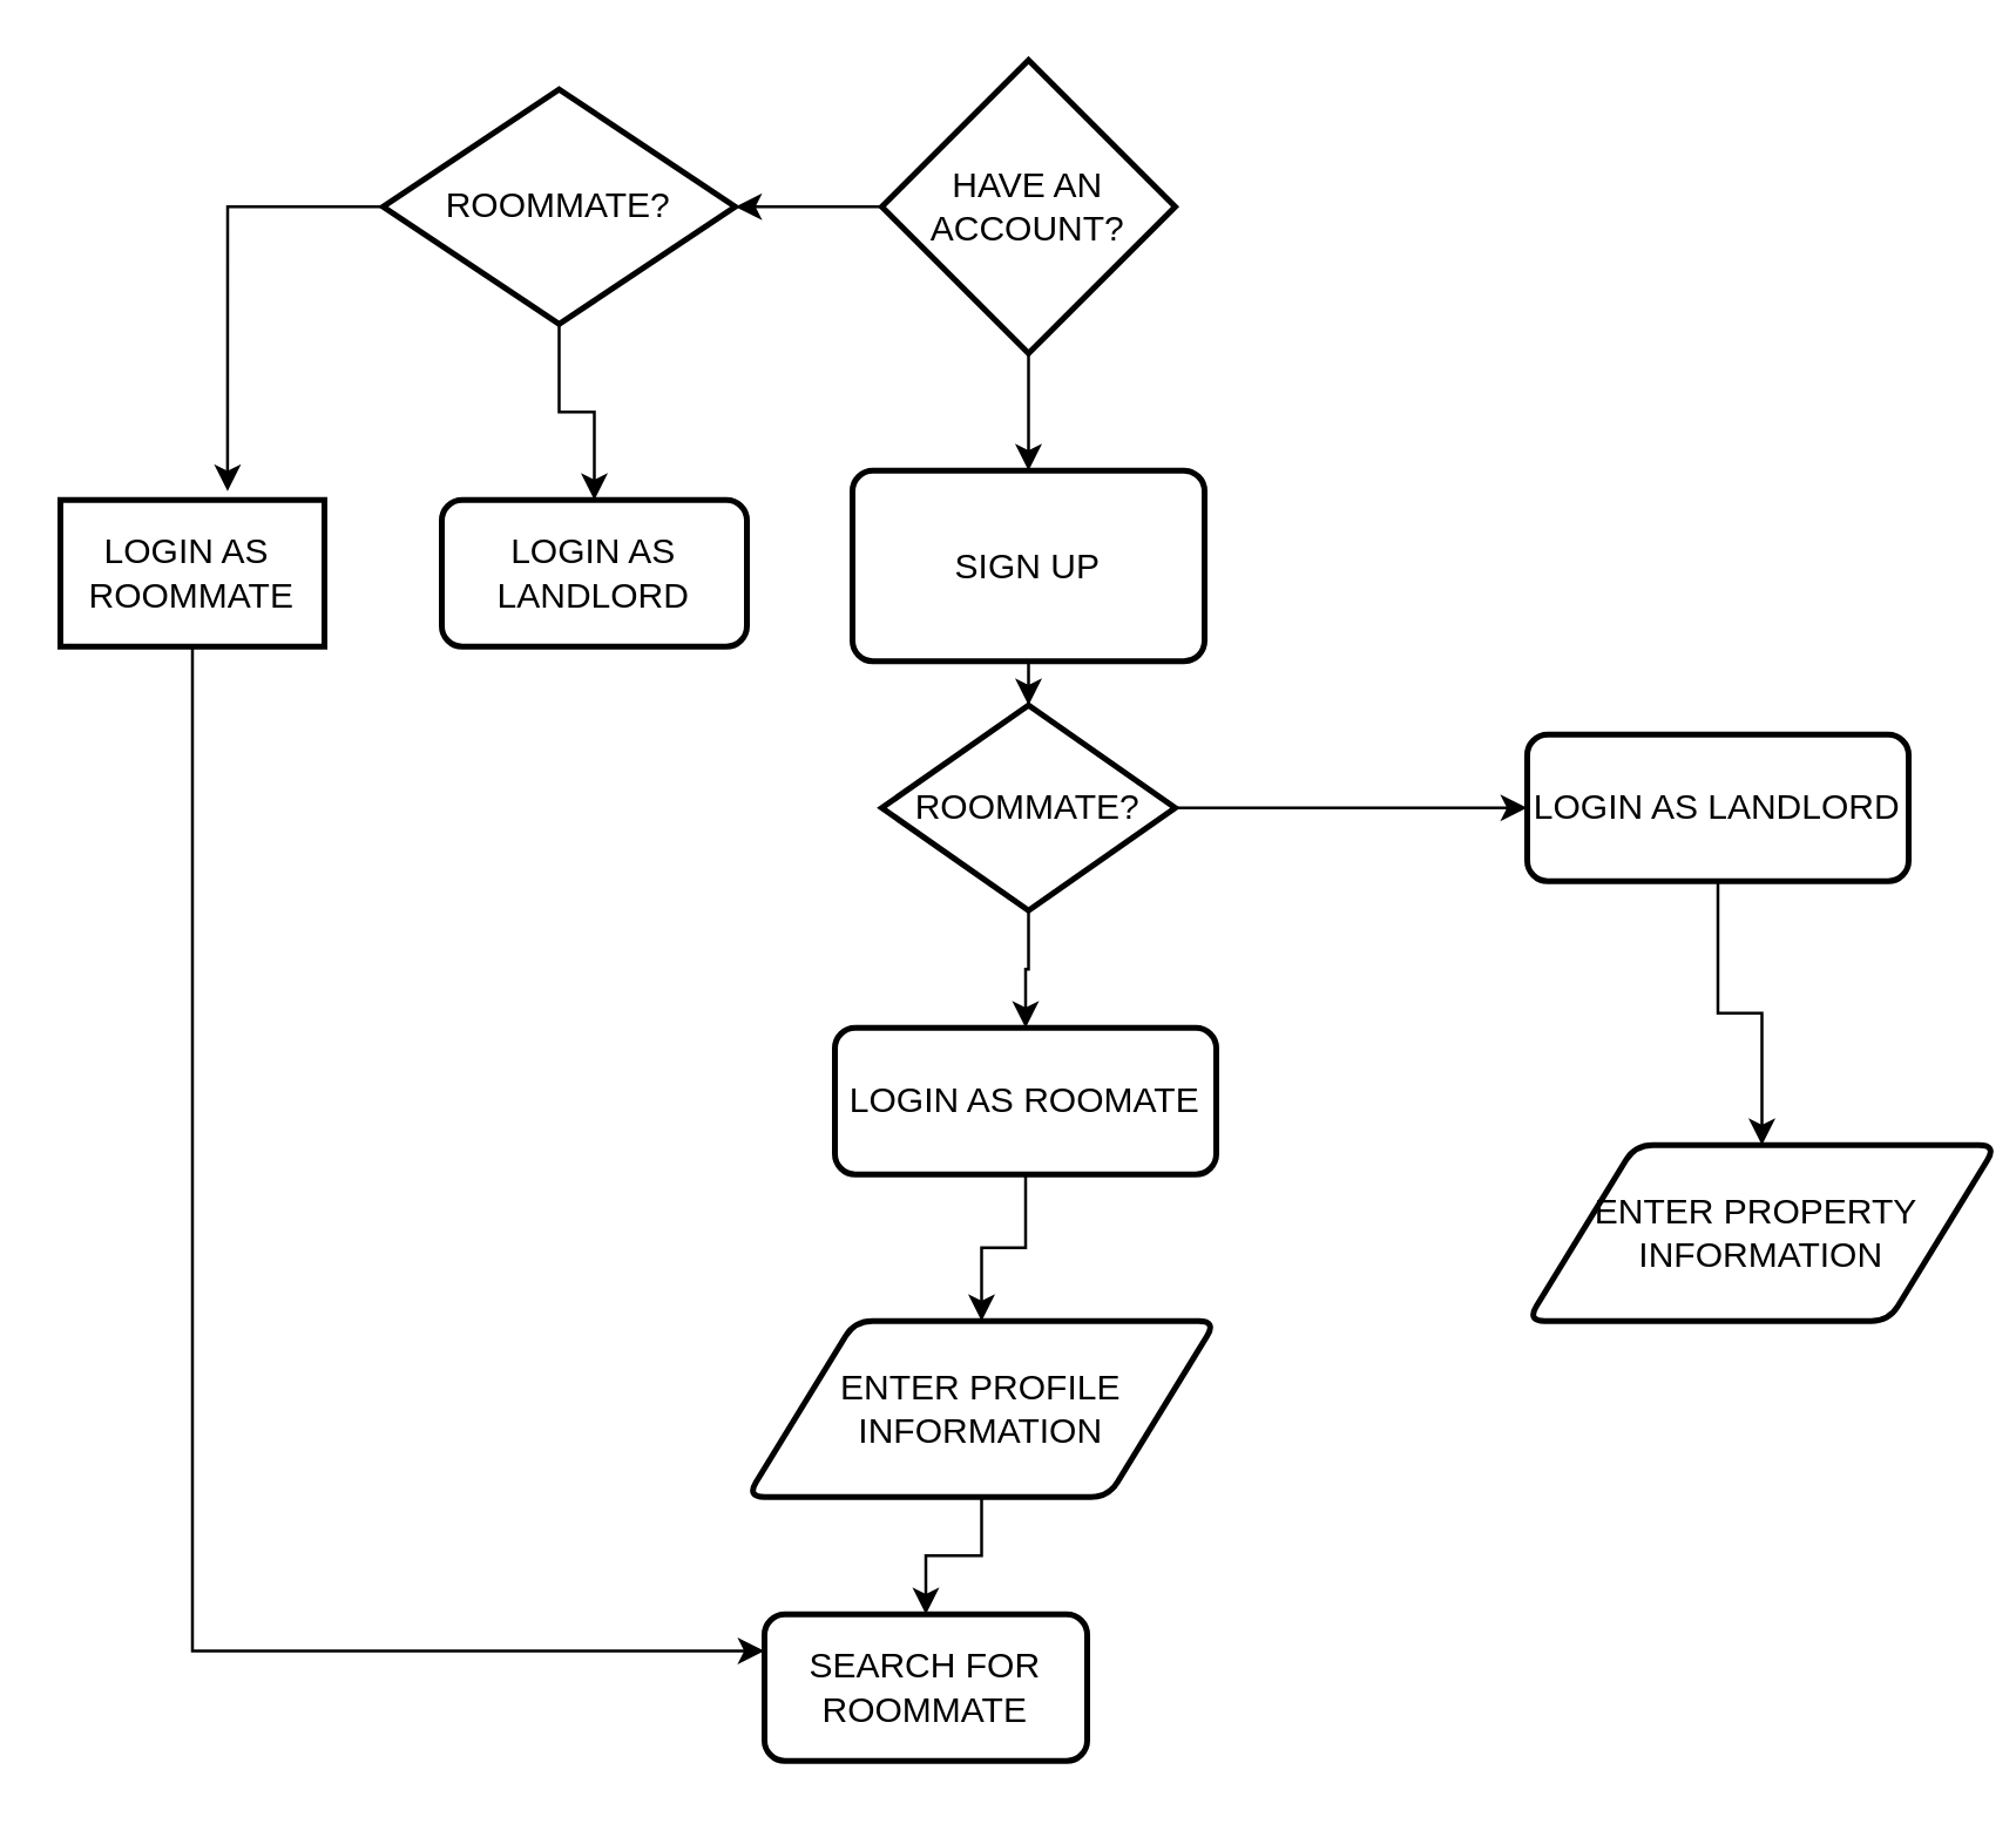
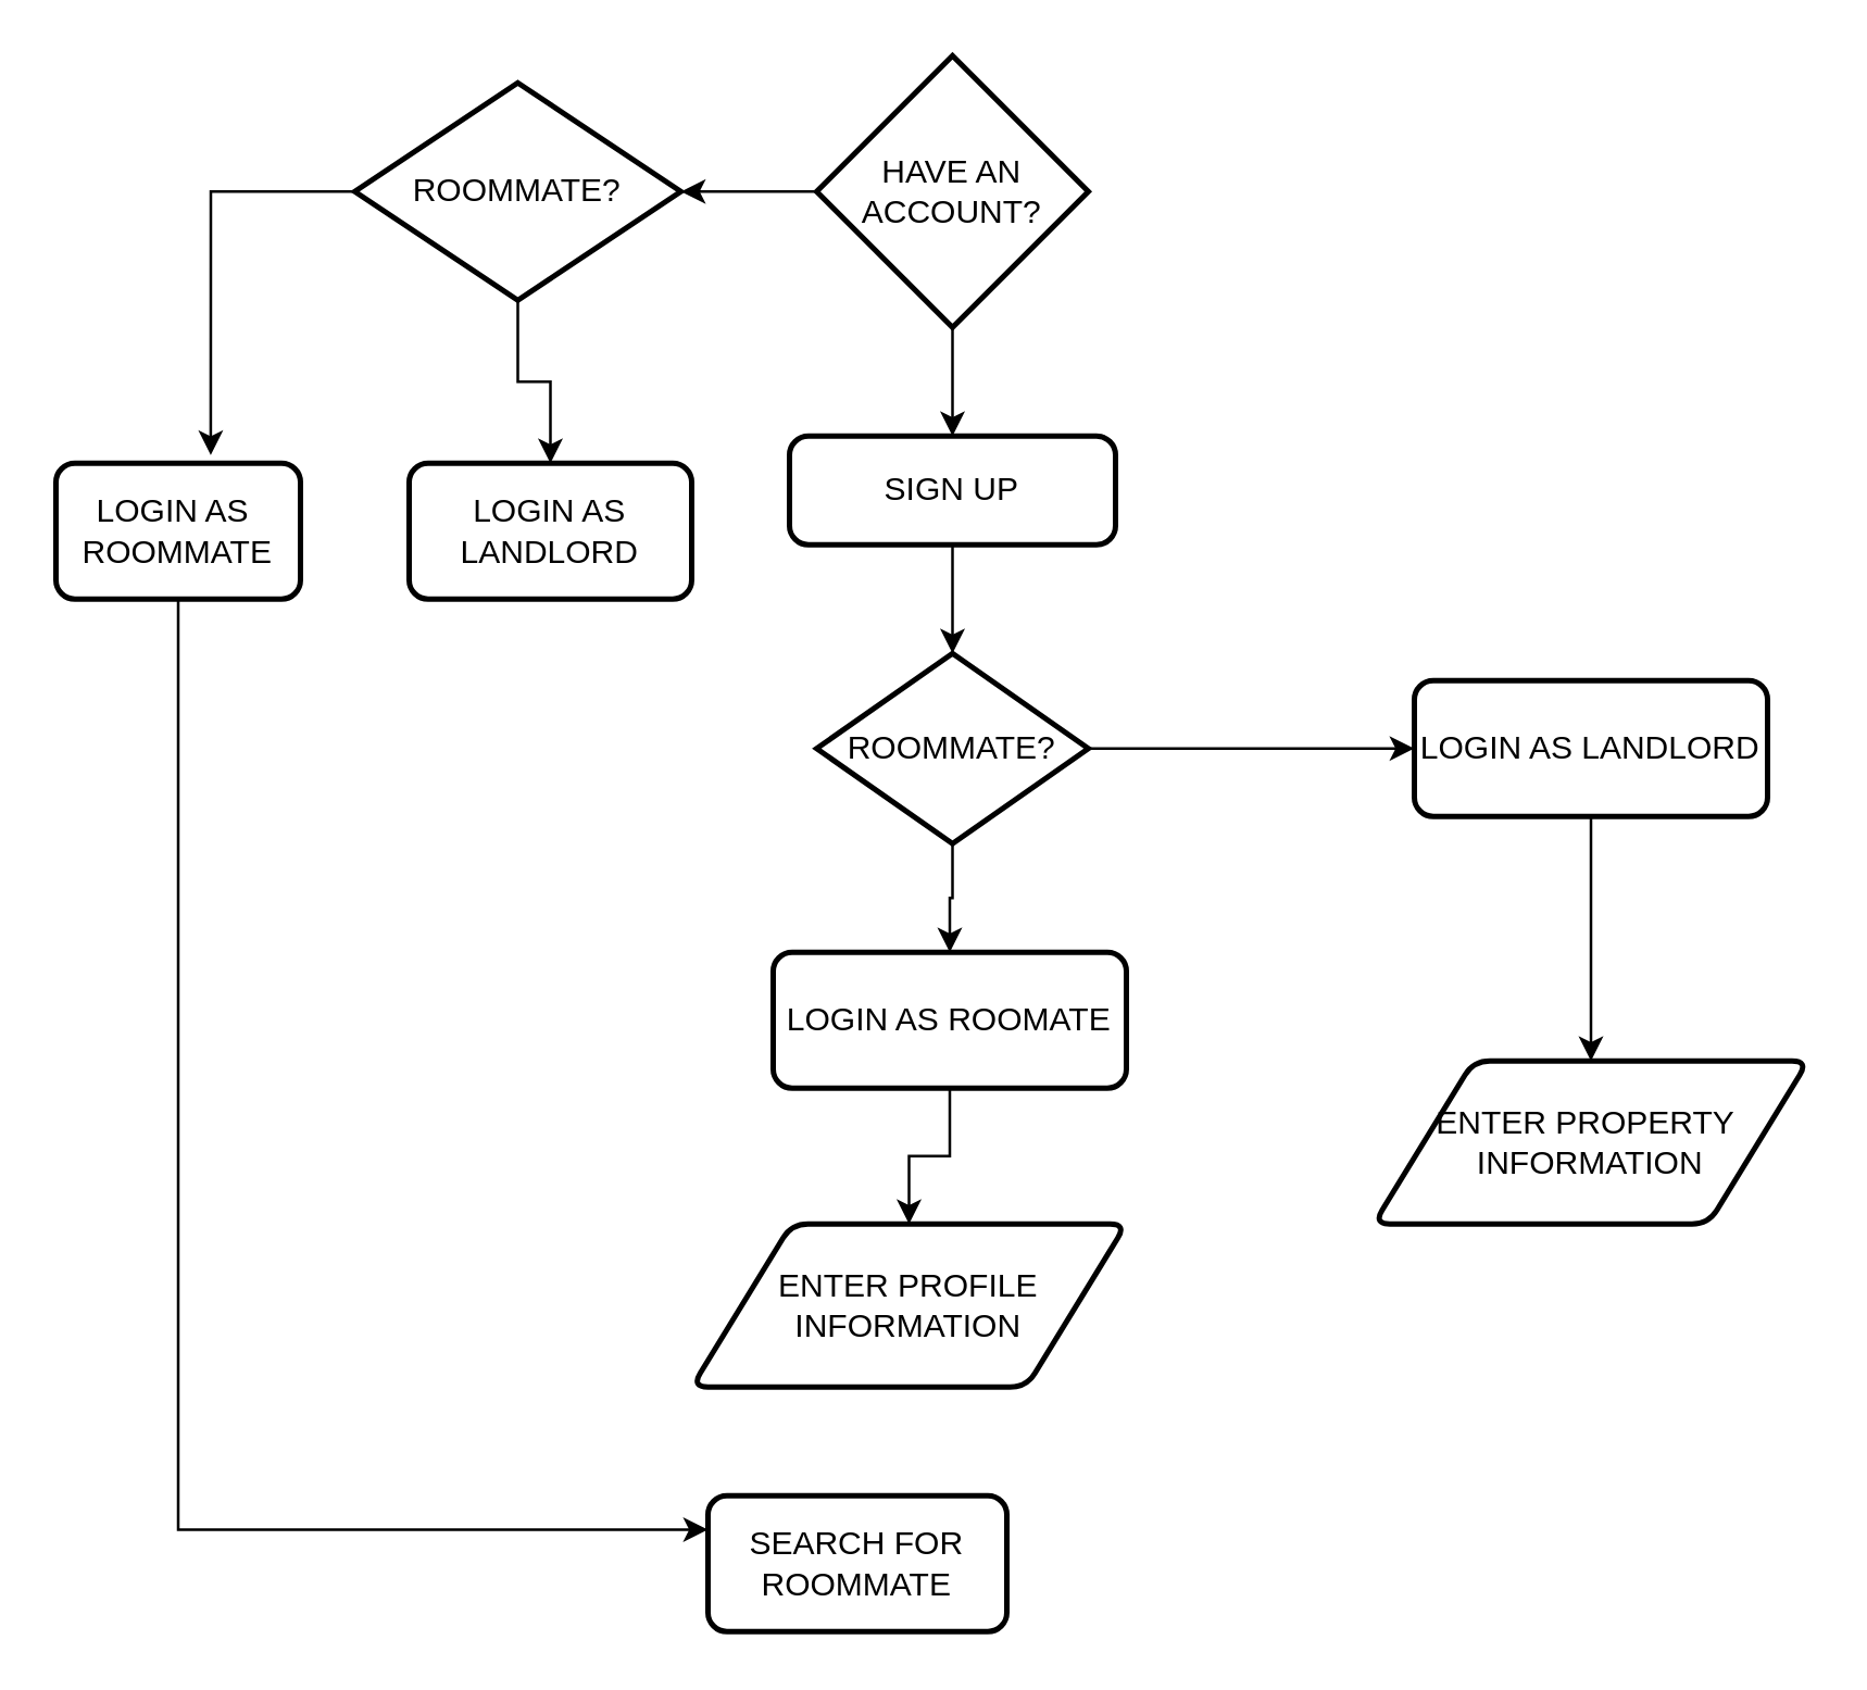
- <mxCell id="6" value="SIGN UP" style="rounded=1;whiteSpace=wrap;html=1;absoluteArcSize=1;arcSize=14;strokeWidth=2;" vertex="1" parent="1"><mxGeometry x="290" y="160" width="120" height="65" as="geometry" /></mxCell>
+ <mxCell id="6" value="SIGN UP" style="rounded=1;whiteSpace=wrap;html=1;absoluteArcSize=1;arcSize=14;strokeWidth=2;" vertex="1" parent="1"><mxGeometry x="290" y="160" width="120" height="40" as="geometry" /></mxCell>
- <mxCell id="22" value="LOGIN AS&amp;nbsp;&lt;br&gt;ROOMMATE" style="whiteSpace=wrap;html=1;absoluteArcSize=1;arcSize=14;strokeWidth=2;rounded=0;" vertex="1" parent="1"><mxGeometry x="20" y="170" width="90" height="50" as="geometry" /></mxCell>
+ <mxCell id="22" value="LOGIN AS&amp;nbsp;&lt;br&gt;ROOMMATE" style="rounded=1;whiteSpace=wrap;html=1;absoluteArcSize=1;arcSize=14;strokeWidth=2;" vertex="1" parent="1"><mxGeometry x="20" y="170" width="90" height="50" as="geometry" /></mxCell>
- <mxCell id="16" value="ENTER PROPERTY&amp;nbsp;&lt;br&gt;INFORMATION" style="shape=parallelogram;html=1;strokeWidth=2;perimeter=parallelogramPerimeter;whiteSpace=wrap;rounded=1;arcSize=12;size=0.23;" vertex="1" parent="1"><mxGeometry x="520" y="390" width="160" height="60" as="geometry" /></mxCell>
+ <mxCell id="16" value="ENTER PROPERTY&amp;nbsp;&lt;br&gt;INFORMATION" style="shape=parallelogram;html=1;strokeWidth=2;perimeter=parallelogramPerimeter;whiteSpace=wrap;rounded=1;arcSize=12;size=0.23;" vertex="1" parent="1"><mxGeometry x="505" y="390" width="160" height="60" as="geometry" /></mxCell>
- <mxCell id="14" value="" style="edgeStyle=orthogonalEdgeStyle;rounded=0;orthogonalLoop=1;jettySize=auto;html=1;" edge="1" parent="1" source="15" target="23"><mxGeometry relative="1" as="geometry" /></mxCell>
